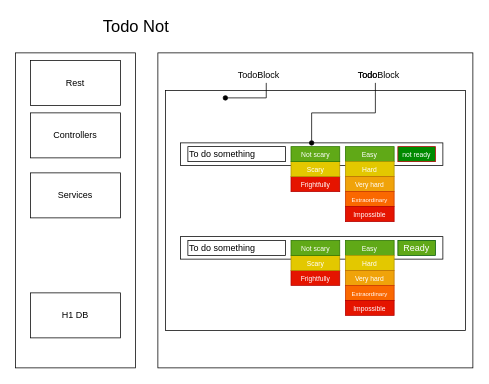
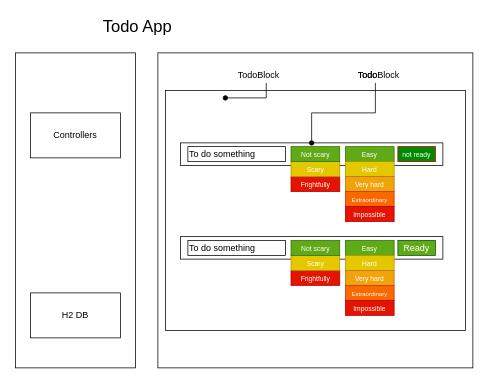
- <mxCell id="7" value="&lt;div style=&quot;font-size: 22px&quot;&gt;Todo Not&lt;/div&gt;&lt;div&gt;&lt;br&gt;&lt;/div&gt;" style="text;html=1;resizable=0;points=[];autosize=1;align=left;verticalAlign=top;spacingTop=-4;" vertex="1" parent="1"><mxGeometry x="135" y="20" width="120" height="30" as="geometry" /></mxCell>
+ <mxCell id="7" value="&lt;div style=&quot;font-size: 22px&quot;&gt;Todo App&lt;/div&gt;&lt;div&gt;&lt;br&gt;&lt;/div&gt;" style="text;html=1;resizable=0;points=[];autosize=1;align=left;verticalAlign=top;spacingTop=-4;" vertex="1" parent="1"><mxGeometry x="135" y="20" width="120" height="30" as="geometry" /></mxCell>
- <mxCell id="11" value="Rest" style="rounded=0;whiteSpace=wrap;html=1;fillColor=none;" vertex="1" parent="1"><mxGeometry x="40" y="80" width="120" height="60" as="geometry" /></mxCell>
- <mxCell id="9" value="&lt;div&gt;Services&lt;/div&gt;" style="rounded=0;whiteSpace=wrap;html=1;fillColor=none;" vertex="1" parent="1"><mxGeometry x="40" y="230" width="120" height="60" as="geometry" /></mxCell>
- <mxCell id="10" value="H1 DB" style="rounded=0;whiteSpace=wrap;html=1;fillColor=none;" vertex="1" parent="1"><mxGeometry x="40" y="390" width="120" height="60" as="geometry" /></mxCell>
+ <mxCell id="10" value="H2 DB" style="rounded=0;whiteSpace=wrap;html=1;fillColor=none;" vertex="1" parent="1"><mxGeometry x="40" y="390" width="120" height="60" as="geometry" /></mxCell>
